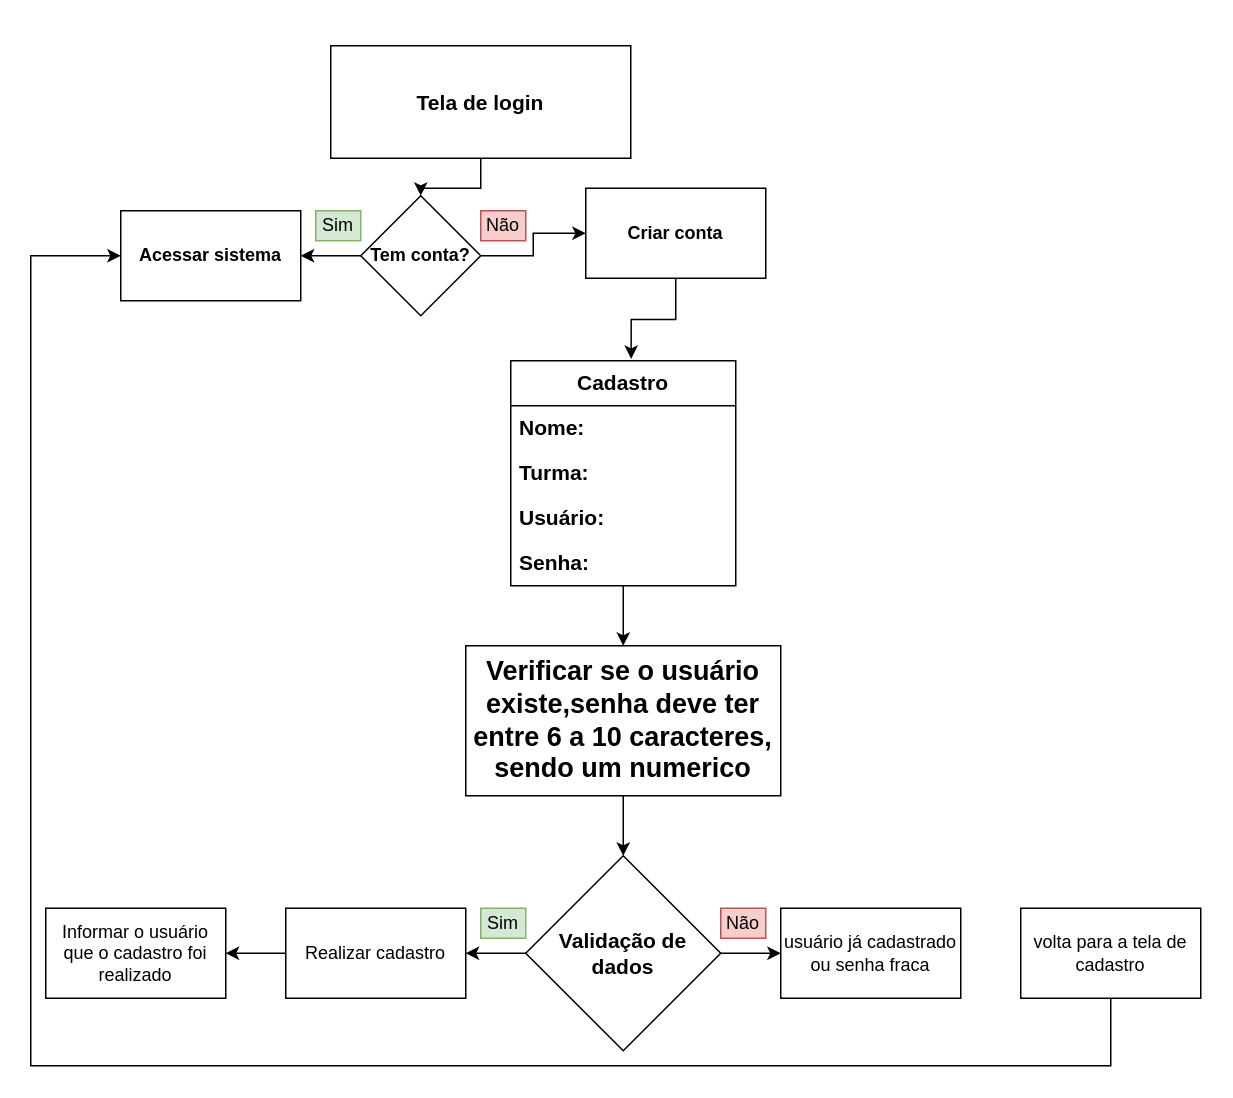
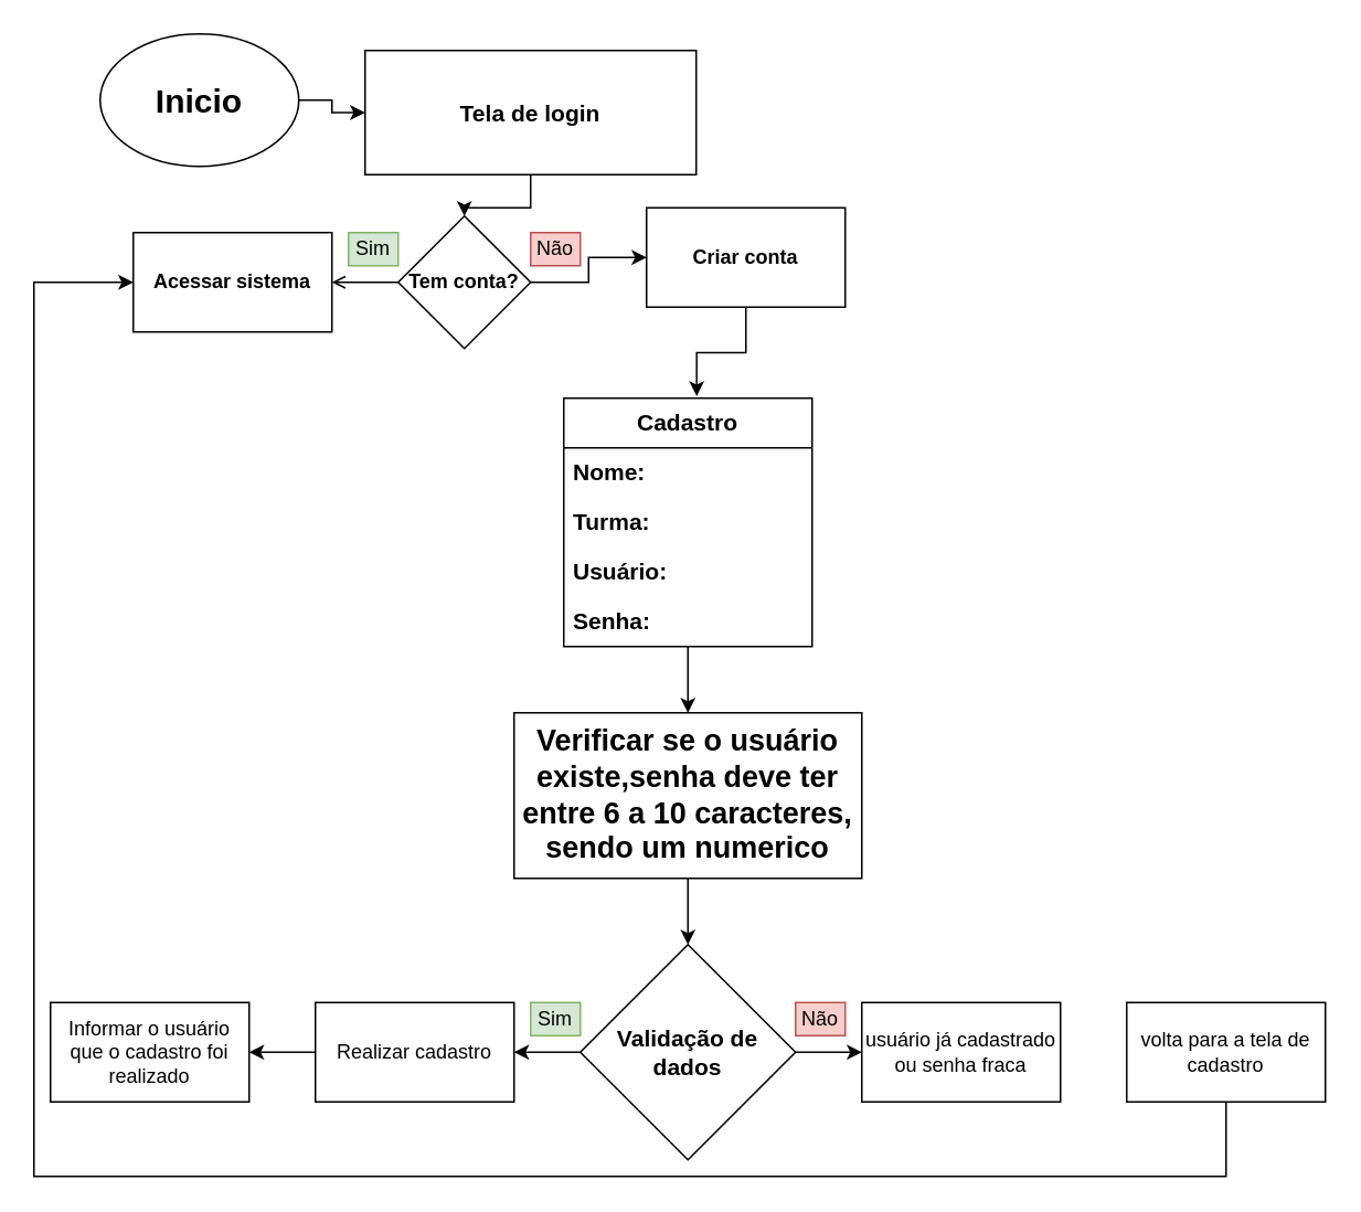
+ <mxCell id="3" value="&lt;h1 style=&quot;font-size: 20px;&quot;&gt;Inicio&lt;/h1&gt;" style="ellipse;whiteSpace=wrap;html=1;fontSize=20;fontStyle=1" vertex="1" parent="1"><mxGeometry x="60" y="20" width="120" height="80" as="geometry" /></mxCell>
+ <mxCell id="2" value="" style="edgeStyle=orthogonalEdgeStyle;rounded=0;orthogonalLoop=1;jettySize=auto;html=1;" edge="1" parent="1" source="3" target="22"><mxGeometry relative="1" as="geometry" /></mxCell>
- <mxCell id="23" value="" style="edgeStyle=orthogonalEdgeStyle;rounded=0;orthogonalLoop=1;jettySize=auto;html=1;" edge="1" parent="1" source="25" target="26"><mxGeometry relative="1" as="geometry" /></mxCell>
+ <mxCell id="23" value="" style="edgeStyle=orthogonalEdgeStyle;rounded=0;orthogonalLoop=1;jettySize=auto;html=1;endArrow=open;" edge="1" parent="1" source="25" target="26"><mxGeometry relative="1" as="geometry" /></mxCell>
